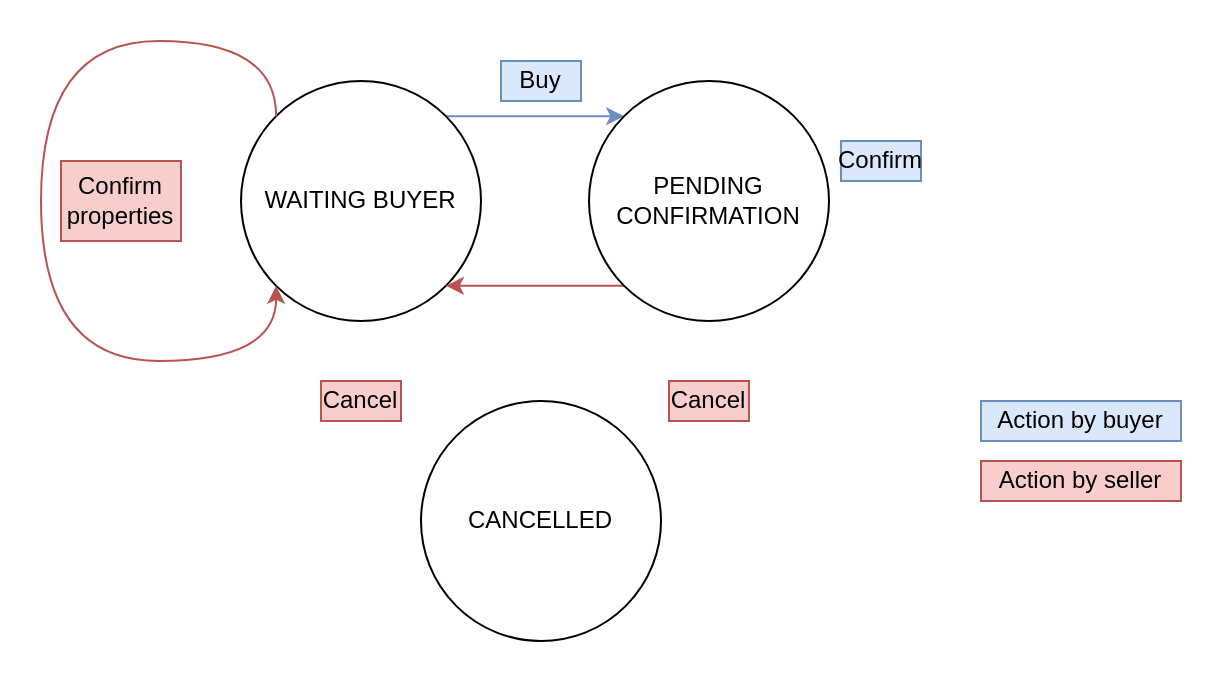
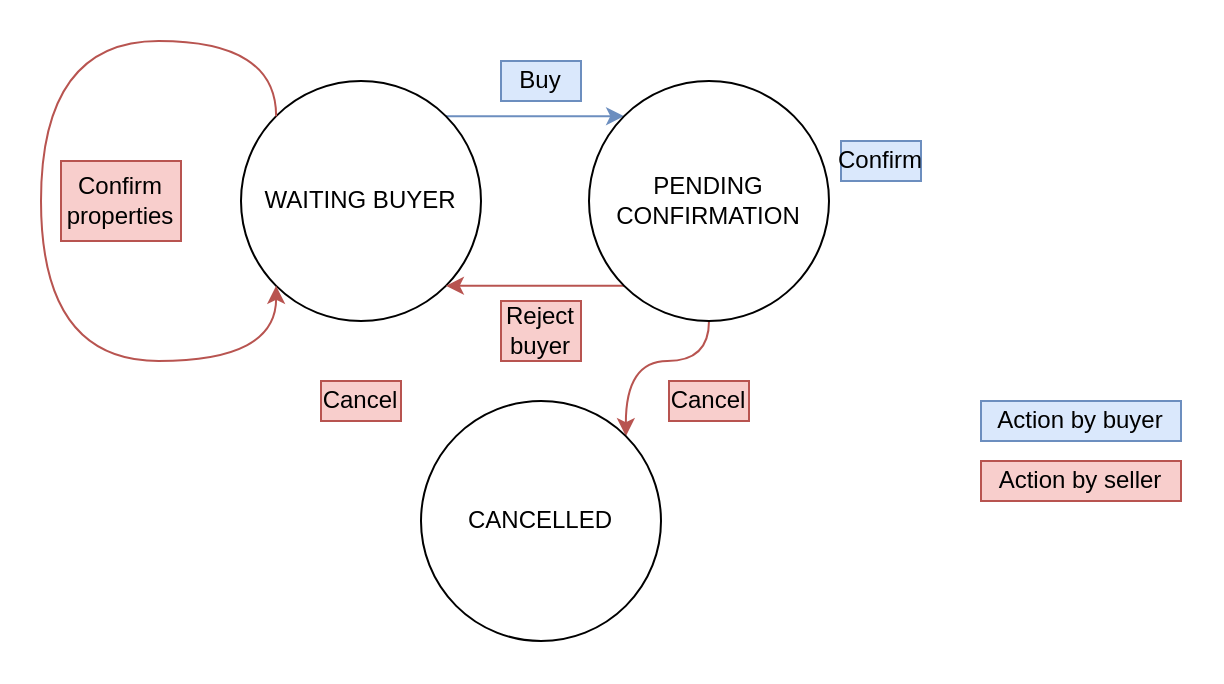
+ <mxCell id="10" value="Reject&lt;br&gt;buyer" style="text;html=1;strokeColor=#b85450;fillColor=#f8cecc;align=center;verticalAlign=middle;whiteSpace=wrap;rounded=0;" vertex="1" parent="1"><mxGeometry x="250" y="150" width="40" height="30" as="geometry" /></mxCell>
+ <mxCell id="5" style="edgeStyle=orthogonalEdgeStyle;curved=1;orthogonalLoop=1;jettySize=auto;html=1;exitX=0.5;exitY=1;exitDx=0;exitDy=0;entryX=1;entryY=0;entryDx=0;entryDy=0;fillColor=#f8cecc;strokeColor=#b85450;" edge="1" parent="1" source="6" target="7"><mxGeometry relative="1" as="geometry" /></mxCell>
